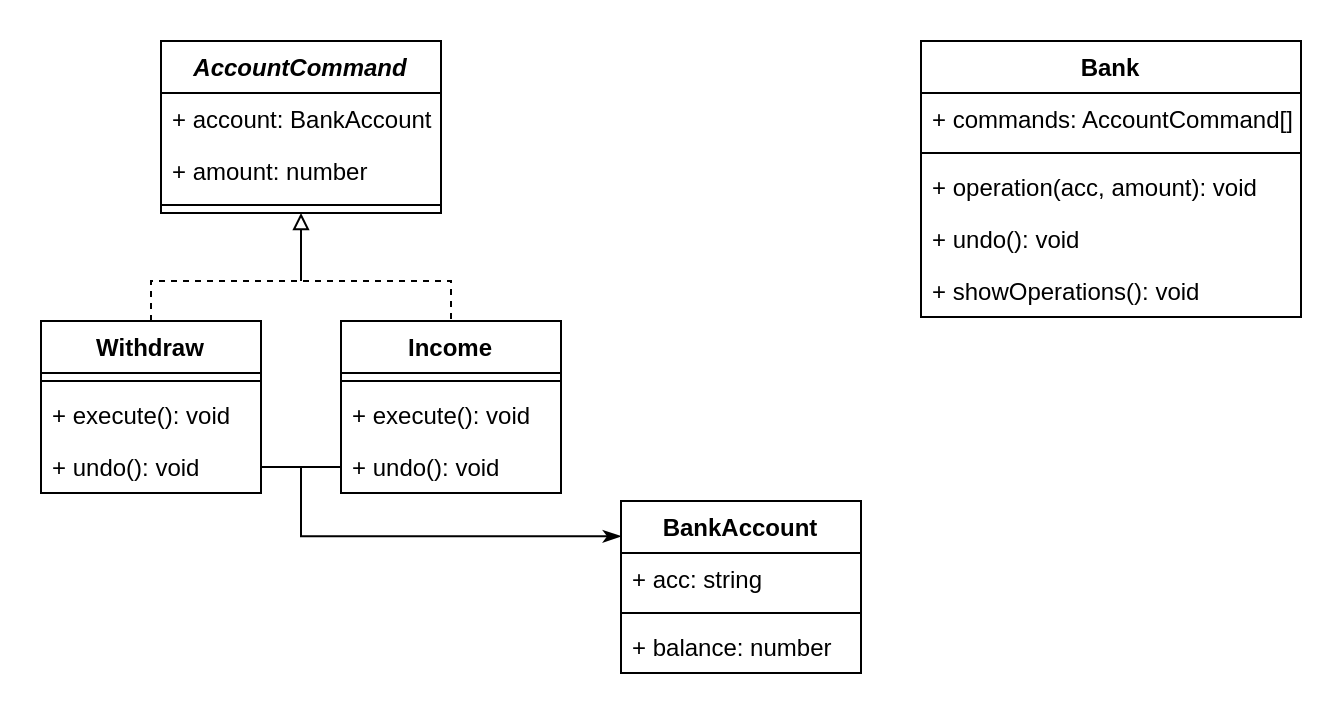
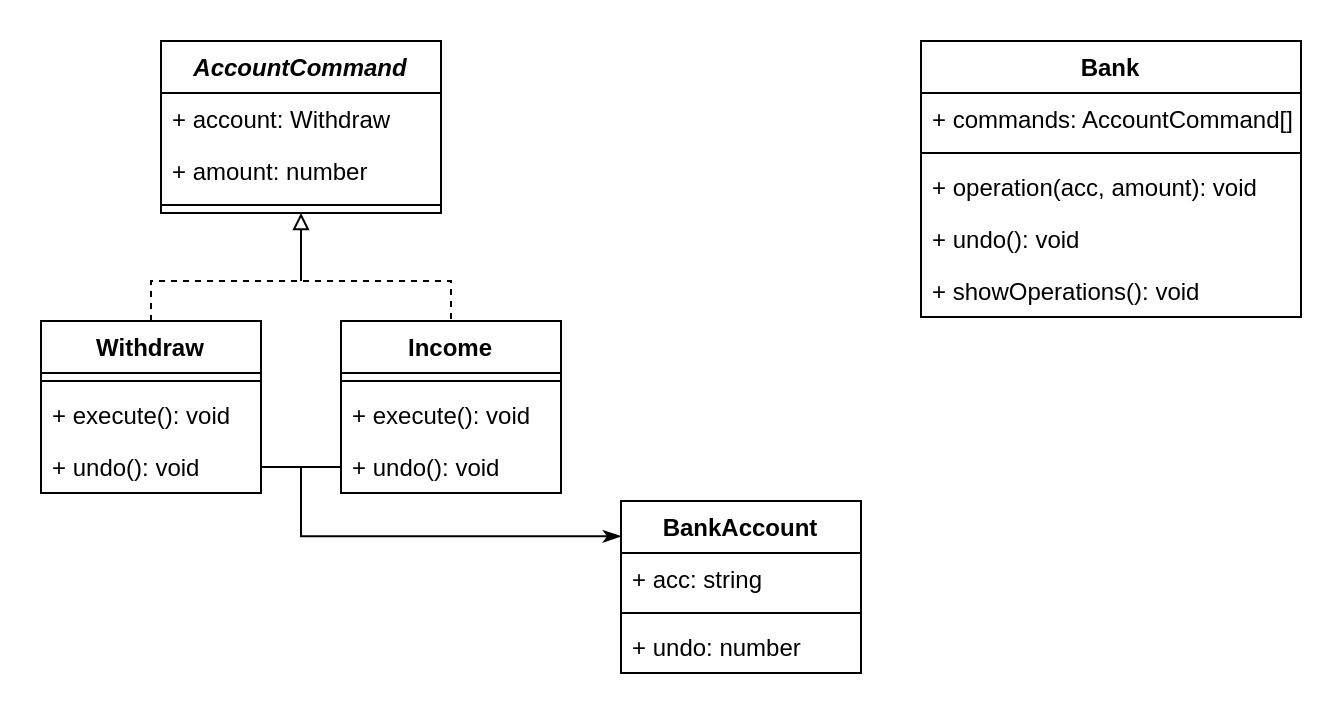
- <mxCell id="4" value="+ account: BankAccount" style="text;strokeColor=none;fillColor=none;align=left;verticalAlign=top;spacingLeft=4;spacingRight=4;overflow=hidden;rotatable=0;points=[[0,0.5],[1,0.5]];portConstraint=eastwest;" vertex="1" parent="3"><mxGeometry y="26" width="140" height="26" as="geometry" /></mxCell>
+ <mxCell id="4" value="+ account: Withdraw" style="text;strokeColor=none;fillColor=none;align=left;verticalAlign=top;spacingLeft=4;spacingRight=4;overflow=hidden;rotatable=0;points=[[0,0.5],[1,0.5]];portConstraint=eastwest;" vertex="1" parent="3"><mxGeometry y="26" width="140" height="26" as="geometry" /></mxCell>
- <mxCell id="19" value="+ balance: number" style="text;strokeColor=none;fillColor=none;align=left;verticalAlign=top;spacingLeft=4;spacingRight=4;overflow=hidden;rotatable=0;points=[[0,0.5],[1,0.5]];portConstraint=eastwest;" vertex="1" parent="16"><mxGeometry y="60" width="120" height="26" as="geometry" /></mxCell>
+ <mxCell id="19" value="+ undo: number" style="text;strokeColor=none;fillColor=none;align=left;verticalAlign=top;spacingLeft=4;spacingRight=4;overflow=hidden;rotatable=0;points=[[0,0.5],[1,0.5]];portConstraint=eastwest;" vertex="1" parent="16"><mxGeometry y="60" width="120" height="26" as="geometry" /></mxCell>
